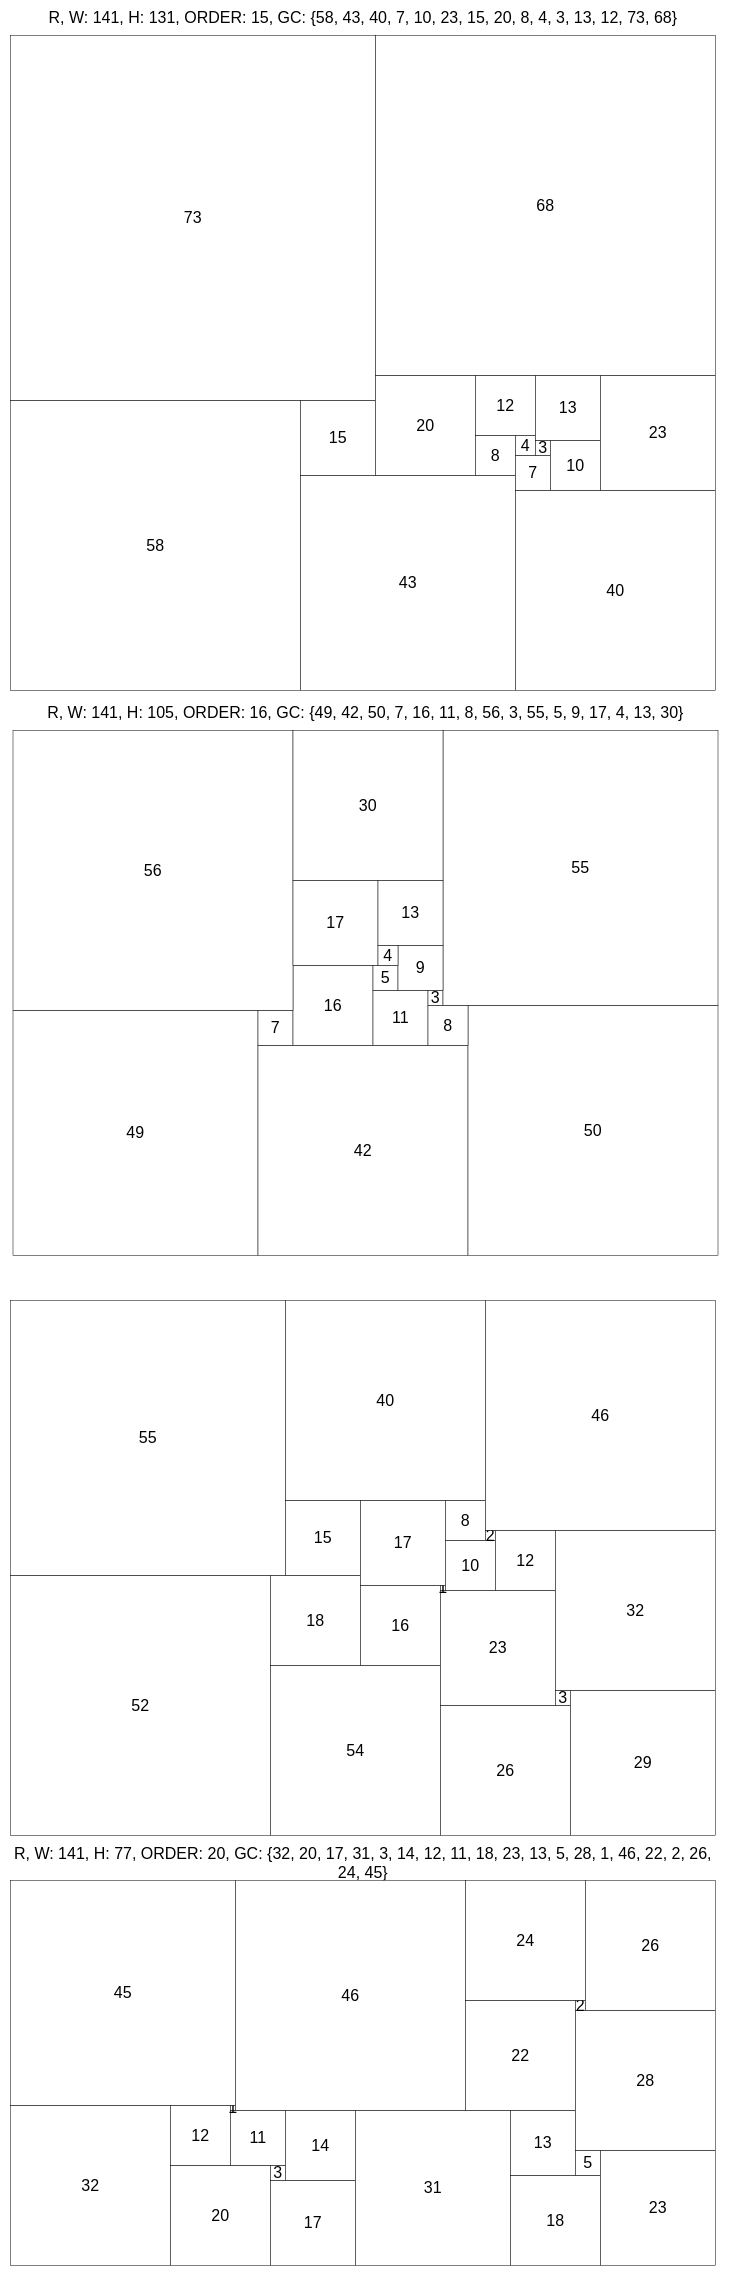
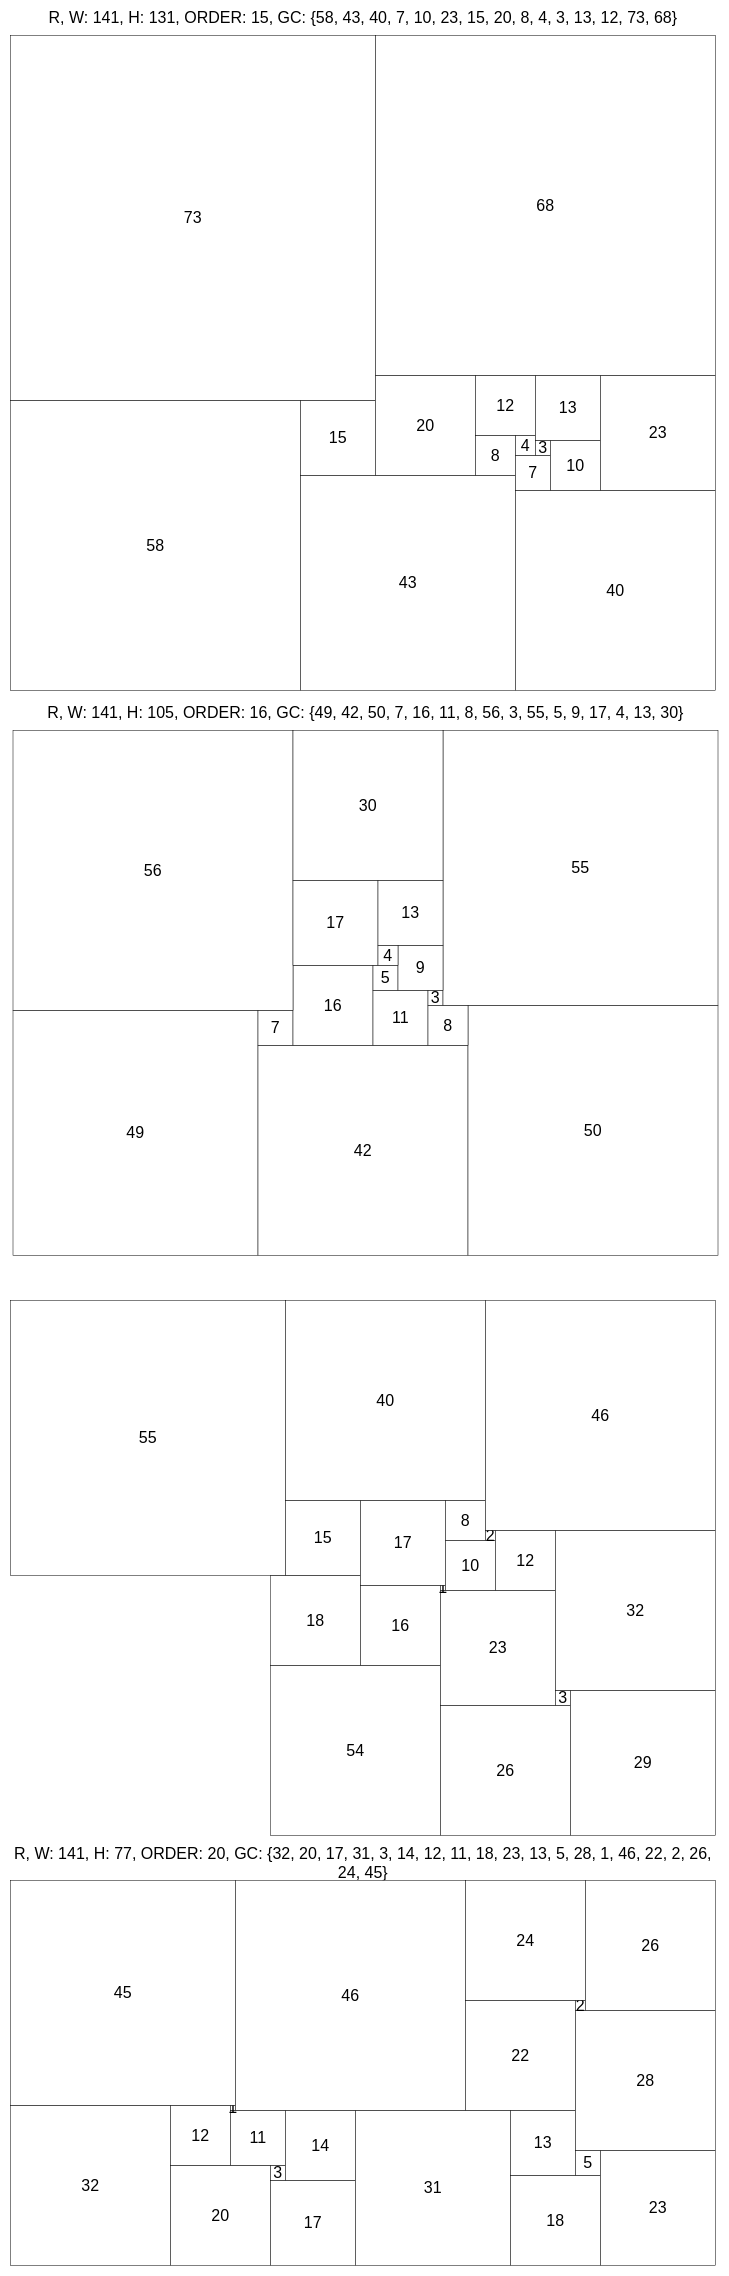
- <mxCell id="39" value="52" style="rounded=0;whiteSpace=wrap;html=1;fontSize=32;" parent="38" vertex="1"><mxGeometry y="550" width="520" height="520" as="geometry" /></mxCell>
